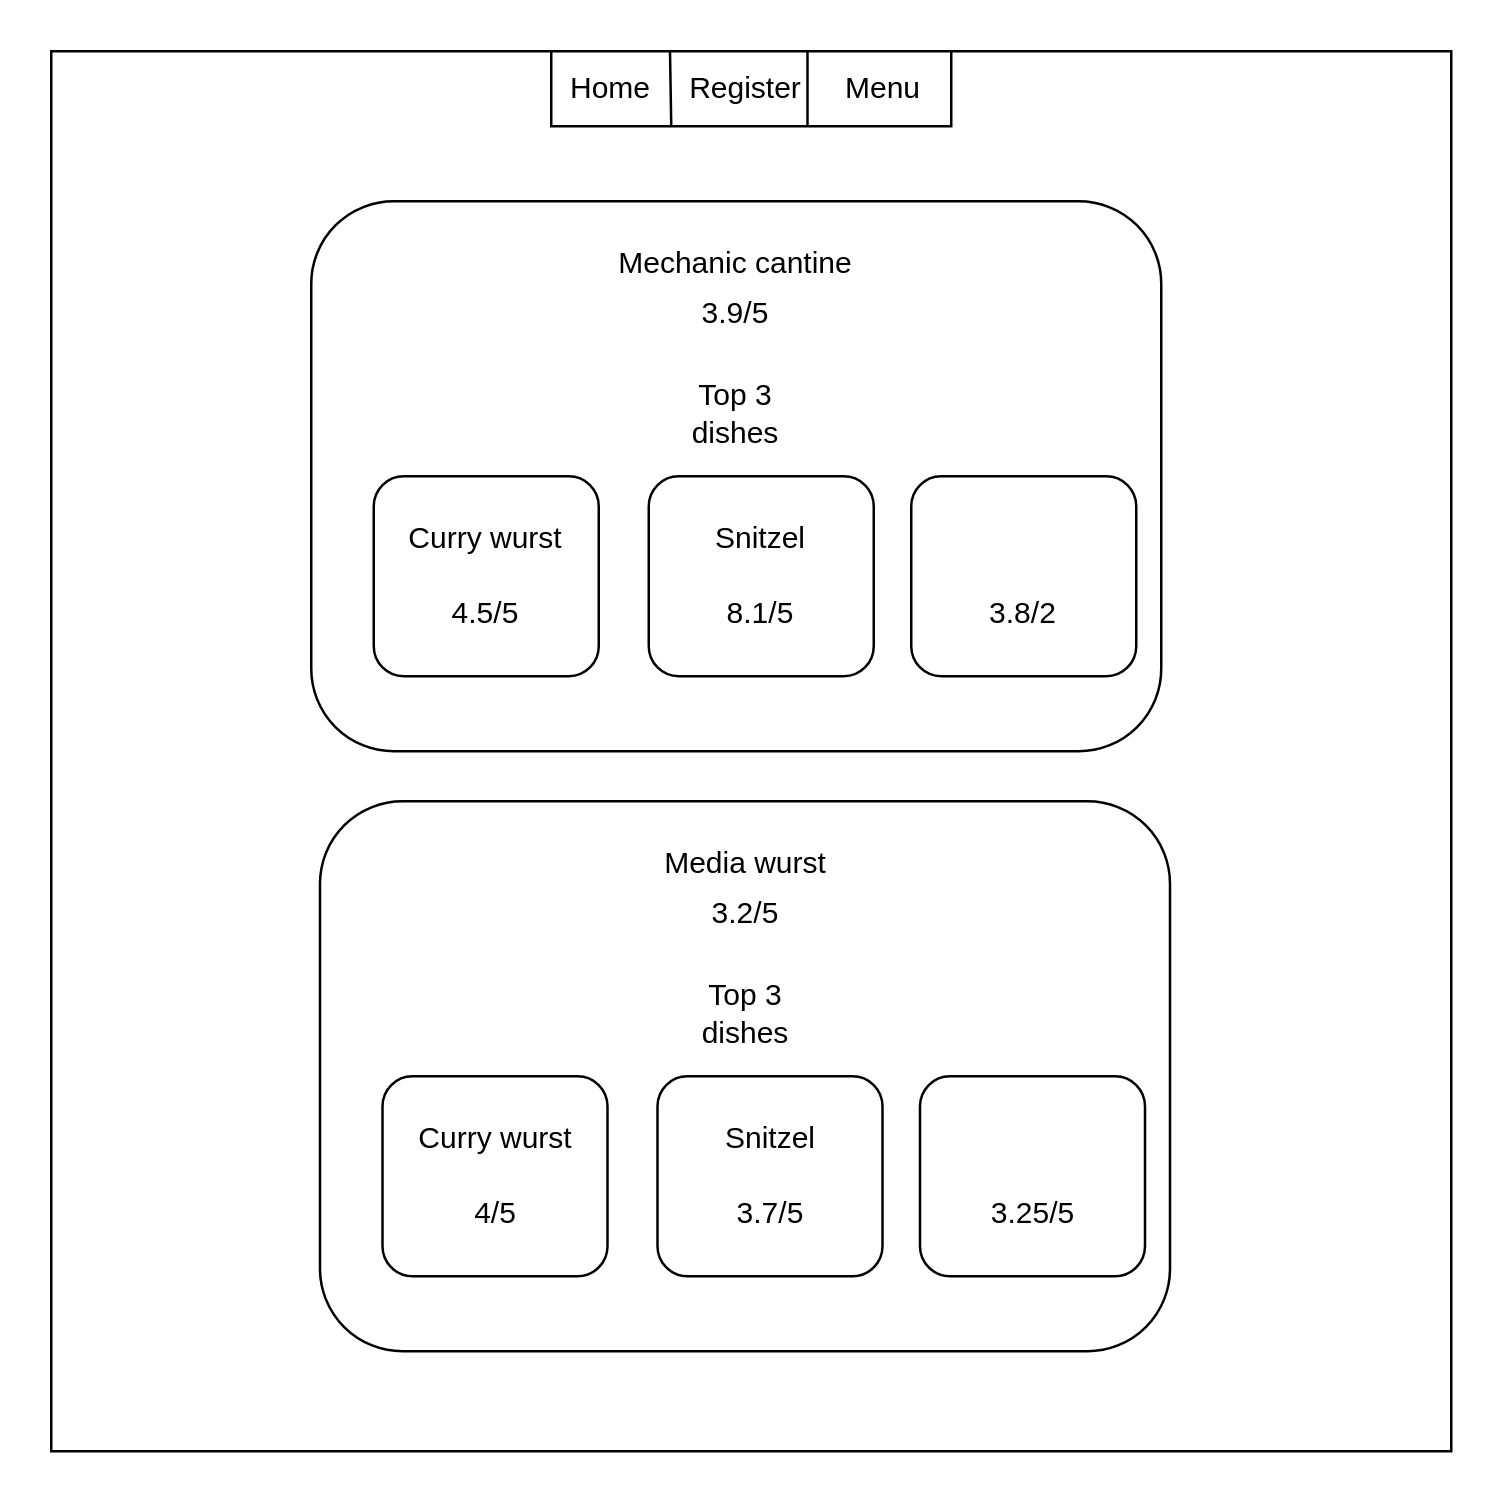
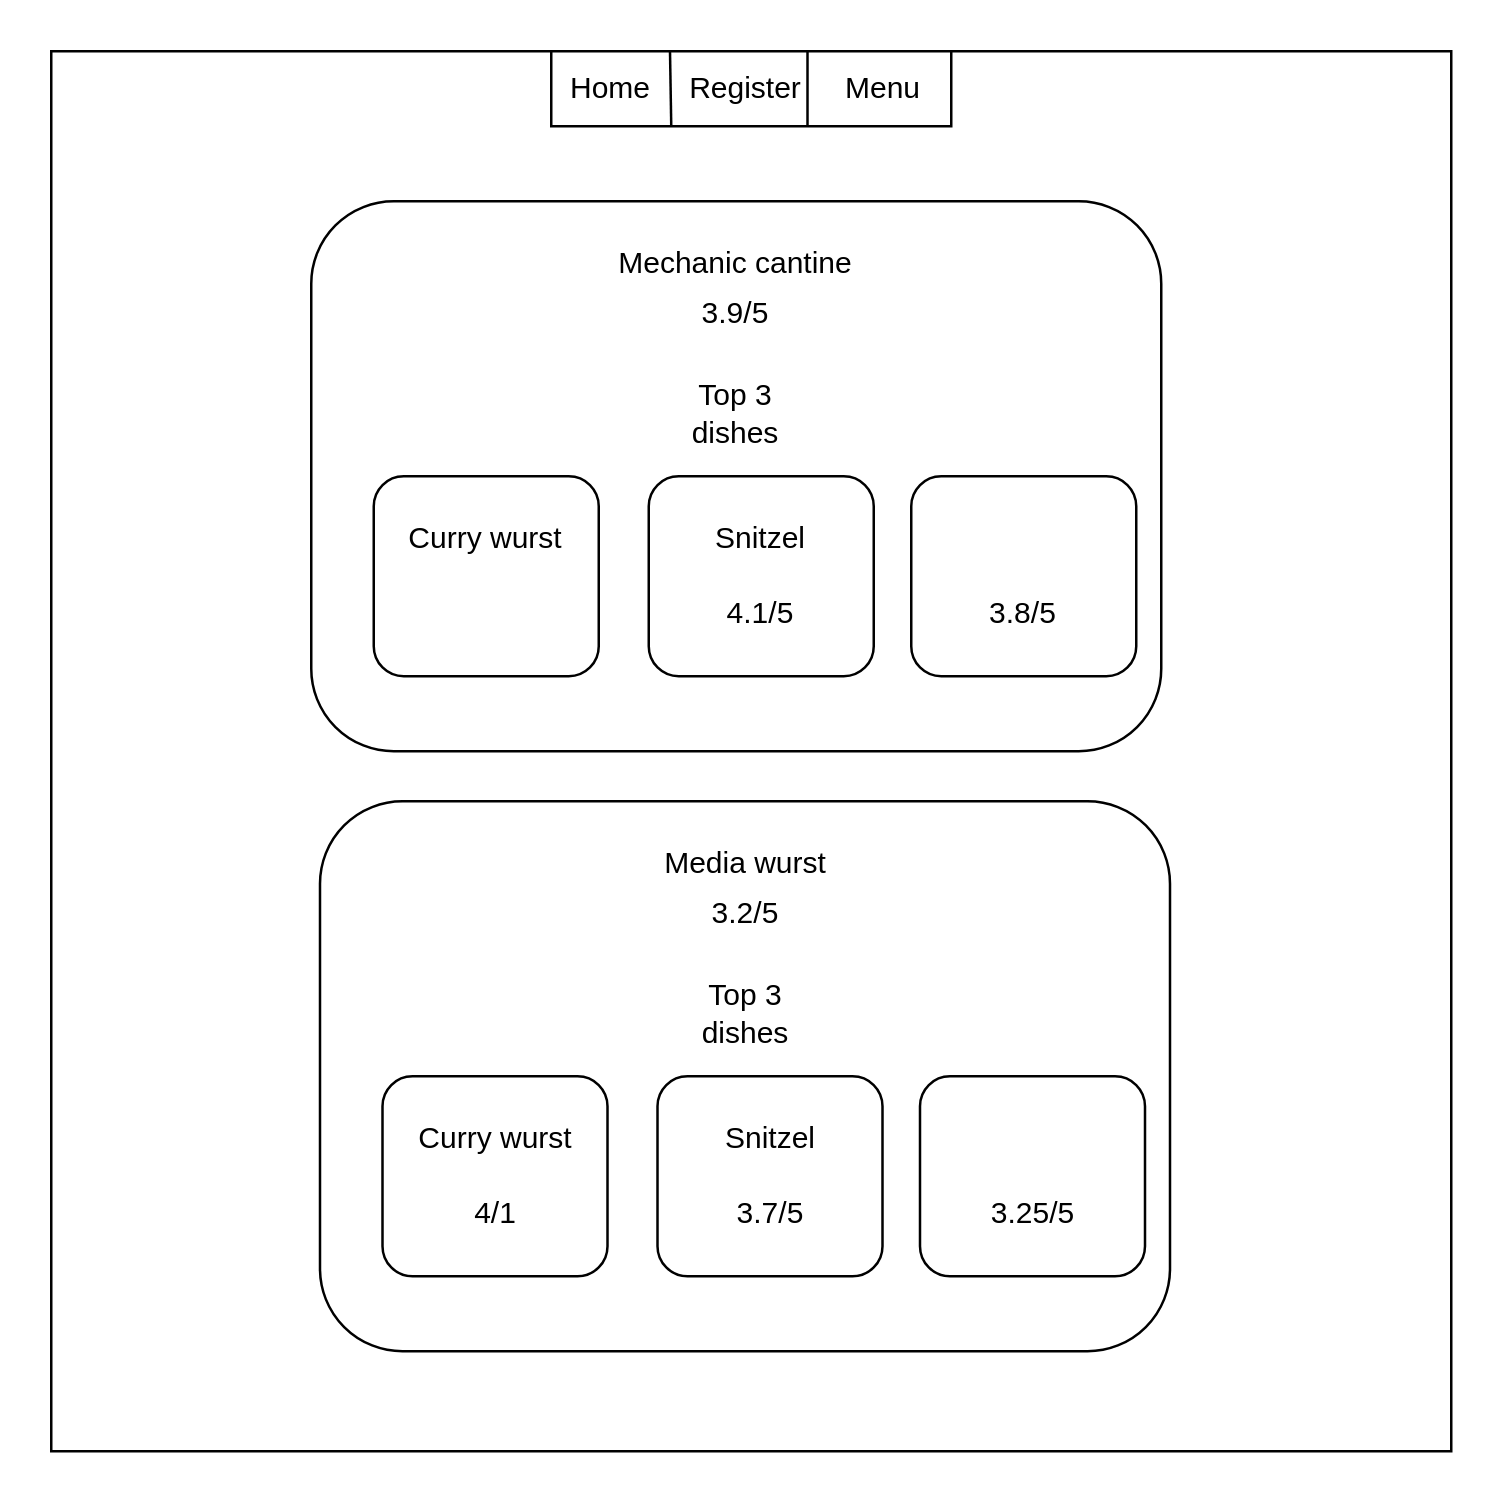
- <mxCell id="7" value="4.5/5" style="text;html=1;align=center;verticalAlign=middle;whiteSpace=wrap;rounded=0;" vertex="1" parent="1"><mxGeometry x="164" y="230" width="60" height="30" as="geometry" /></mxCell>
- <mxCell id="11" value="8.1/5" style="text;html=1;align=center;verticalAlign=middle;whiteSpace=wrap;rounded=0;" vertex="1" parent="1"><mxGeometry x="274" y="230" width="60" height="30" as="geometry" /></mxCell>
+ <mxCell id="11" value="4.1/5" style="text;html=1;align=center;verticalAlign=middle;whiteSpace=wrap;rounded=0;" vertex="1" parent="1"><mxGeometry x="274" y="230" width="60" height="30" as="geometry" /></mxCell>
- <mxCell id="13" value="3.8/2" style="text;html=1;align=center;verticalAlign=middle;whiteSpace=wrap;rounded=0;" vertex="1" parent="1"><mxGeometry x="379" y="230" width="60" height="30" as="geometry" /></mxCell>
+ <mxCell id="13" value="3.8/5" style="text;html=1;align=center;verticalAlign=middle;whiteSpace=wrap;rounded=0;" vertex="1" parent="1"><mxGeometry x="379" y="230" width="60" height="30" as="geometry" /></mxCell>
- <mxCell id="19" value="4/5" style="text;html=1;align=center;verticalAlign=middle;whiteSpace=wrap;rounded=0;" vertex="1" parent="1"><mxGeometry x="167.5" y="470" width="60" height="30" as="geometry" /></mxCell>
+ <mxCell id="19" value="4/1" style="text;html=1;align=center;verticalAlign=middle;whiteSpace=wrap;rounded=0;" vertex="1" parent="1"><mxGeometry x="167.5" y="470" width="60" height="30" as="geometry" /></mxCell>
